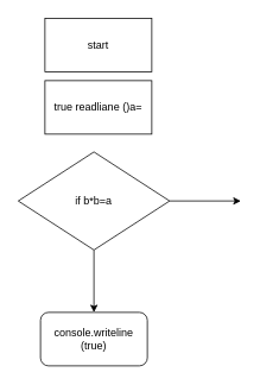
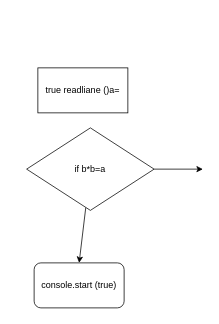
- <mxCell id="2" value="start&lt;br&gt;" style="whiteSpace=wrap;html=1;" vertex="1" parent="1"><mxGeometry x="50" y="20" width="120" height="60" as="geometry" /></mxCell>
- <mxCell id="6" value="if b*b=a" style="rhombus;whiteSpace=wrap;html=1;" vertex="1" parent="1"><mxGeometry x="20" y="170" width="170" height="110" as="geometry" /></mxCell>
+ <mxCell id="6" value="if b*b=a" style="rhombus;whiteSpace=wrap;html=1;" vertex="1" parent="1"><mxGeometry x="35" y="170" width="170" height="110" as="geometry" /></mxCell>
- <mxCell id="7" value="console.writeline (true)" style="rounded=1;whiteSpace=wrap;html=1;" vertex="1" parent="1"><mxGeometry x="45" y="350" width="120" height="60" as="geometry" /></mxCell>
+ <mxCell id="7" value="console.start (true)" style="rounded=1;whiteSpace=wrap;html=1;" vertex="1" parent="1"><mxGeometry x="45" y="350" width="120" height="60" as="geometry" /></mxCell>
